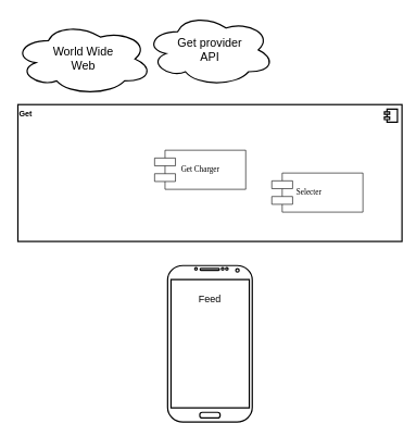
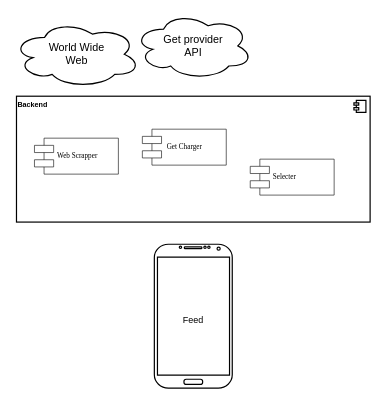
- <mxCell id="2" value="&lt;b&gt;Get&lt;br&gt;&lt;/b&gt;" style="html=1;dropTarget=0;fontColor=default;strokeWidth=2;horizontal=1;verticalAlign=top;align=left;" vertex="1" parent="1"><mxGeometry x="27" y="160" width="590" height="210" as="geometry" /></mxCell>
+ <mxCell id="2" value="&lt;b&gt;Backend&lt;br&gt;&lt;/b&gt;" style="html=1;dropTarget=0;fontColor=default;strokeWidth=2;horizontal=1;verticalAlign=top;align=left;" vertex="1" parent="1"><mxGeometry x="27" y="160" width="590" height="210" as="geometry" /></mxCell>
+ <mxCell id="5" value="Web Scrapper" style="shape=component;align=left;spacingLeft=36;shadow=0;comic=0;labelBackgroundColor=none;strokeWidth=1;fontFamily=Verdana;fontSize=12;html=1;rounded=0;" vertex="1" parent="1"><mxGeometry x="57" y="230" width="140" height="60" as="geometry" /></mxCell>
- <mxCell id="6" value="&amp;nbsp;Get Charger" style="shape=component;align=left;spacingLeft=36;shadow=0;comic=0;labelBackgroundColor=none;strokeWidth=1;fontFamily=Verdana;fontSize=12;html=1;rounded=0;" vertex="1" parent="1"><mxGeometry x="237" y="230" width="140" height="60" as="geometry" /></mxCell>
+ <mxCell id="6" value="&amp;nbsp;Get Charger" style="shape=component;align=left;spacingLeft=36;shadow=0;comic=0;labelBackgroundColor=none;strokeWidth=1;fontFamily=Verdana;fontSize=12;html=1;rounded=0;" vertex="1" parent="1"><mxGeometry x="237" y="215" width="140" height="60" as="geometry" /></mxCell>
- <mxCell id="8" value="&lt;font style=&quot;font-size: 15px;&quot;&gt;Feed&lt;/font&gt;" style="text;html=1;strokeColor=none;fillColor=none;align=center;verticalAlign=middle;whiteSpace=wrap;rounded=0;strokeWidth=2;" vertex="1" parent="1"><mxGeometry x="292" y="443" width="60" height="30" as="geometry" /></mxCell>
+ <mxCell id="8" value="&lt;font style=&quot;font-size: 15px;&quot;&gt;Feed&lt;/font&gt;" style="text;html=1;strokeColor=none;fillColor=none;align=center;verticalAlign=middle;whiteSpace=wrap;rounded=0;strokeWidth=2;" vertex="1" parent="1"><mxGeometry x="292" y="518" width="60" height="30" as="geometry" /></mxCell>
